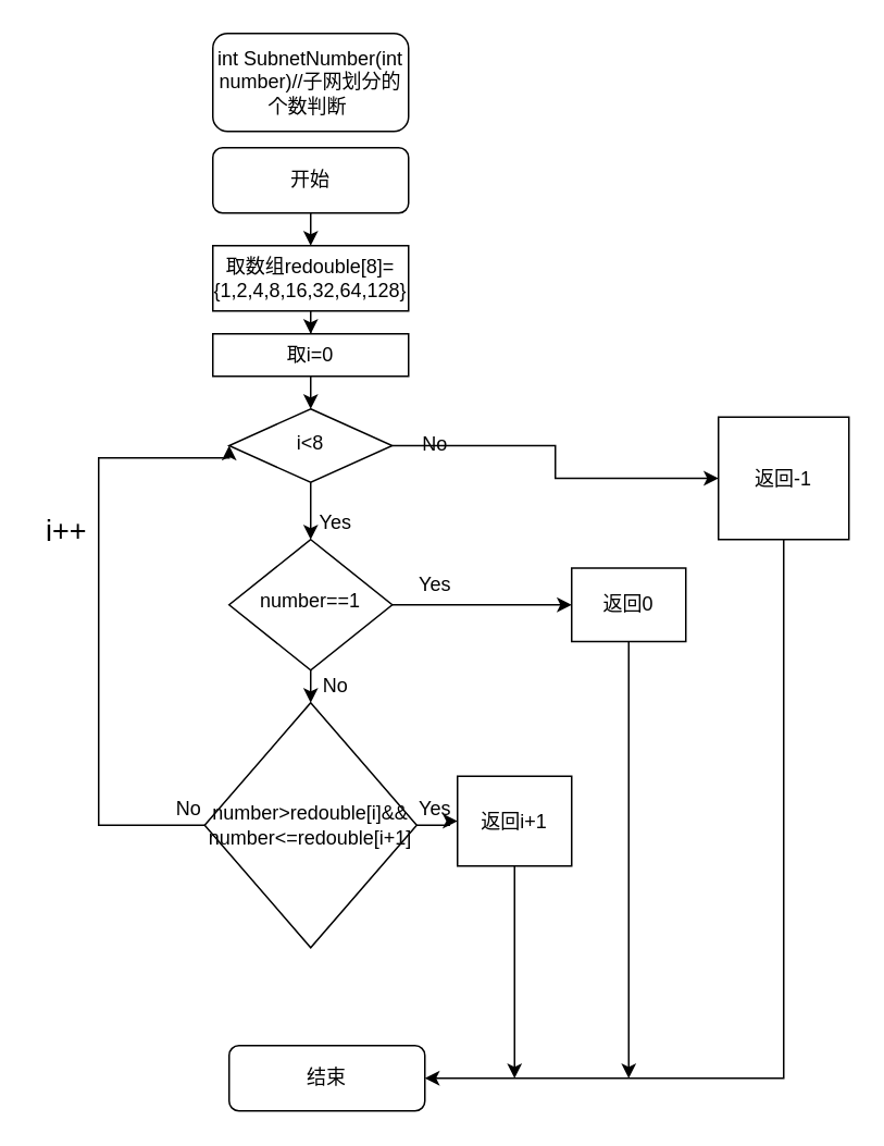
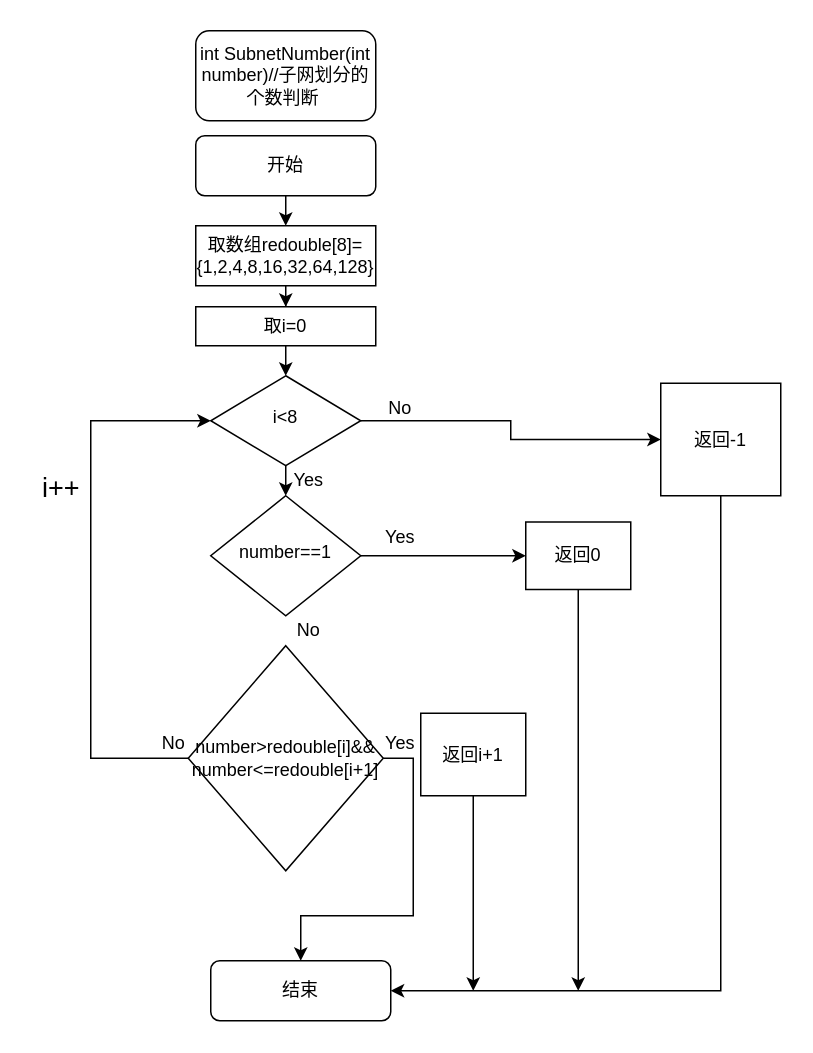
- <mxCell id="6" value="i&amp;lt;8" style="rhombus;whiteSpace=wrap;html=1;shadow=0;fontFamily=Helvetica;fontSize=12;align=center;strokeWidth=1;spacing=6;spacingTop=-4;" parent="1" vertex="1"><mxGeometry x="140" y="250" width="100" height="45" as="geometry" /></mxCell>
+ <mxCell id="6" value="i&amp;lt;8" style="rhombus;whiteSpace=wrap;html=1;shadow=0;fontFamily=Helvetica;fontSize=12;align=center;strokeWidth=1;spacing=6;spacingTop=-4;" parent="1" vertex="1"><mxGeometry x="140" y="250" width="100" height="60" as="geometry" /></mxCell>
- <mxCell id="8" style="edgeStyle=orthogonalEdgeStyle;rounded=0;orthogonalLoop=1;jettySize=auto;html=1;exitX=0.5;exitY=1;exitDx=0;exitDy=0;entryX=0.5;entryY=0;entryDx=0;entryDy=0;fontSize=12;" edge="1" parent="1" source="9" target="18"><mxGeometry relative="1" as="geometry" /></mxCell>
- <mxCell id="17" style="edgeStyle=orthogonalEdgeStyle;rounded=0;orthogonalLoop=1;jettySize=auto;html=1;exitX=1;exitY=0.5;exitDx=0;exitDy=0;fontSize=12;" edge="1" parent="1" source="18" target="27"><mxGeometry relative="1" as="geometry"><mxPoint x="300" y="505" as="targetPoint" /></mxGeometry></mxCell>
+ <mxCell id="17" style="edgeStyle=orthogonalEdgeStyle;rounded=0;orthogonalLoop=1;jettySize=auto;html=1;exitX=1;exitY=0.5;exitDx=0;exitDy=0;fontSize=12;" edge="1" parent="1" source="18" target="10"><mxGeometry relative="1" as="geometry"><mxPoint x="300" y="505" as="targetPoint" /></mxGeometry></mxCell>
